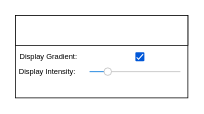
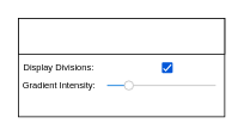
- <mxCell id="4" value="Display Gradient:" style="text;html=1;strokeColor=none;fillColor=none;align=left;verticalAlign=middle;whiteSpace=wrap;rounded=0;fontSize=10;" parent="1" vertex="1"><mxGeometry x="24" y="65" width="86" height="20" as="geometry" /></mxCell>
+ <mxCell id="4" value="Display Divisions:" style="text;html=1;strokeColor=none;fillColor=none;align=left;verticalAlign=middle;whiteSpace=wrap;rounded=0;fontSize=10;" parent="1" vertex="1"><mxGeometry x="24" y="65" width="86" height="20" as="geometry" /></mxCell>
- <mxCell id="5" value="Display Intensity:&amp;nbsp;" style="text;html=1;strokeColor=none;fillColor=none;align=left;verticalAlign=middle;whiteSpace=wrap;rounded=0;fontSize=10;" parent="1" vertex="1"><mxGeometry x="23" y="85" width="96" height="20" as="geometry" /></mxCell>
+ <mxCell id="5" value="Gradient Intensity:&amp;nbsp;" style="text;html=1;strokeColor=none;fillColor=none;align=left;verticalAlign=middle;whiteSpace=wrap;rounded=0;fontSize=10;" parent="1" vertex="1"><mxGeometry x="23" y="85" width="96" height="20" as="geometry" /></mxCell>
